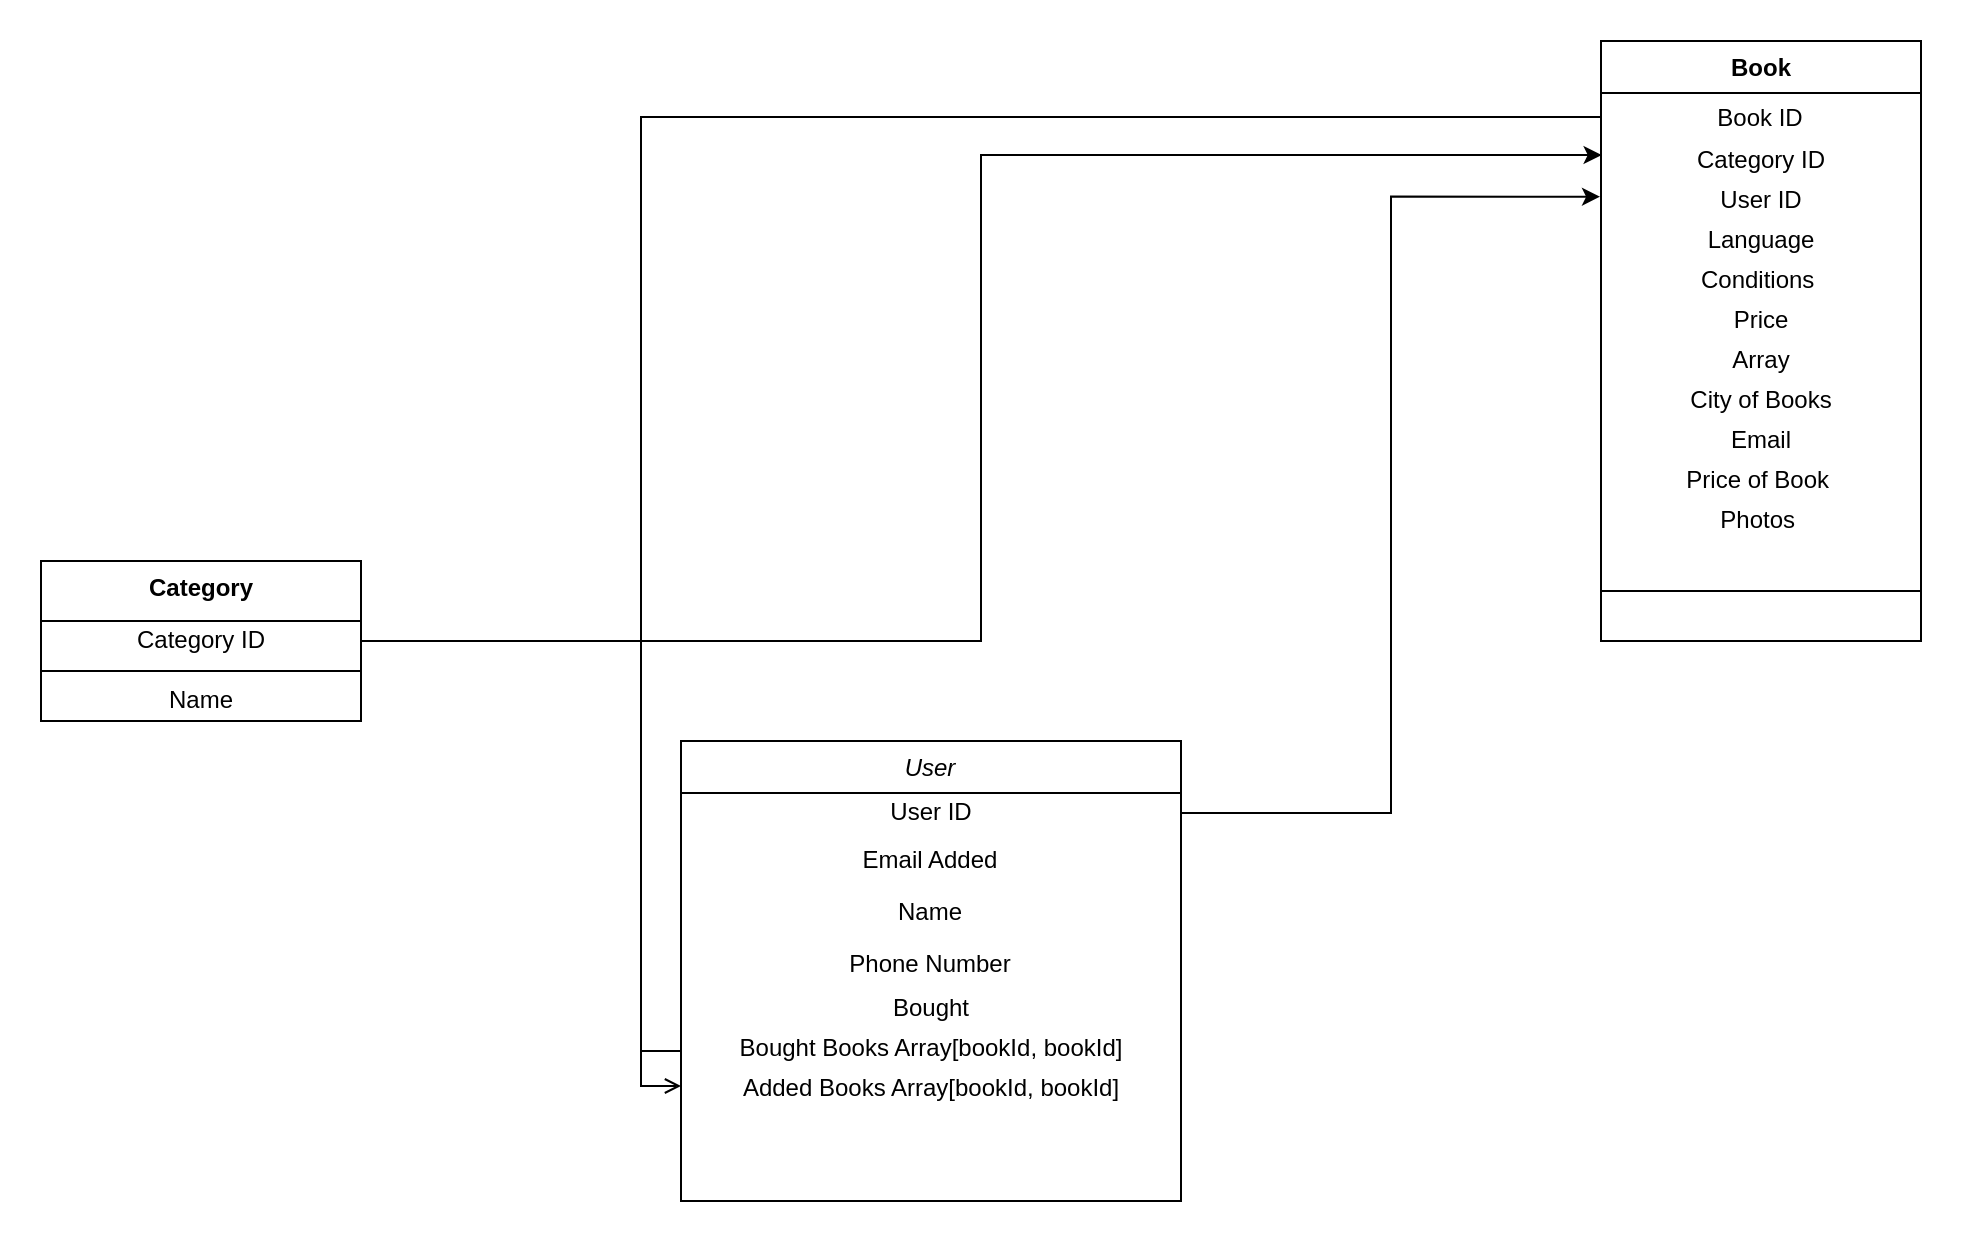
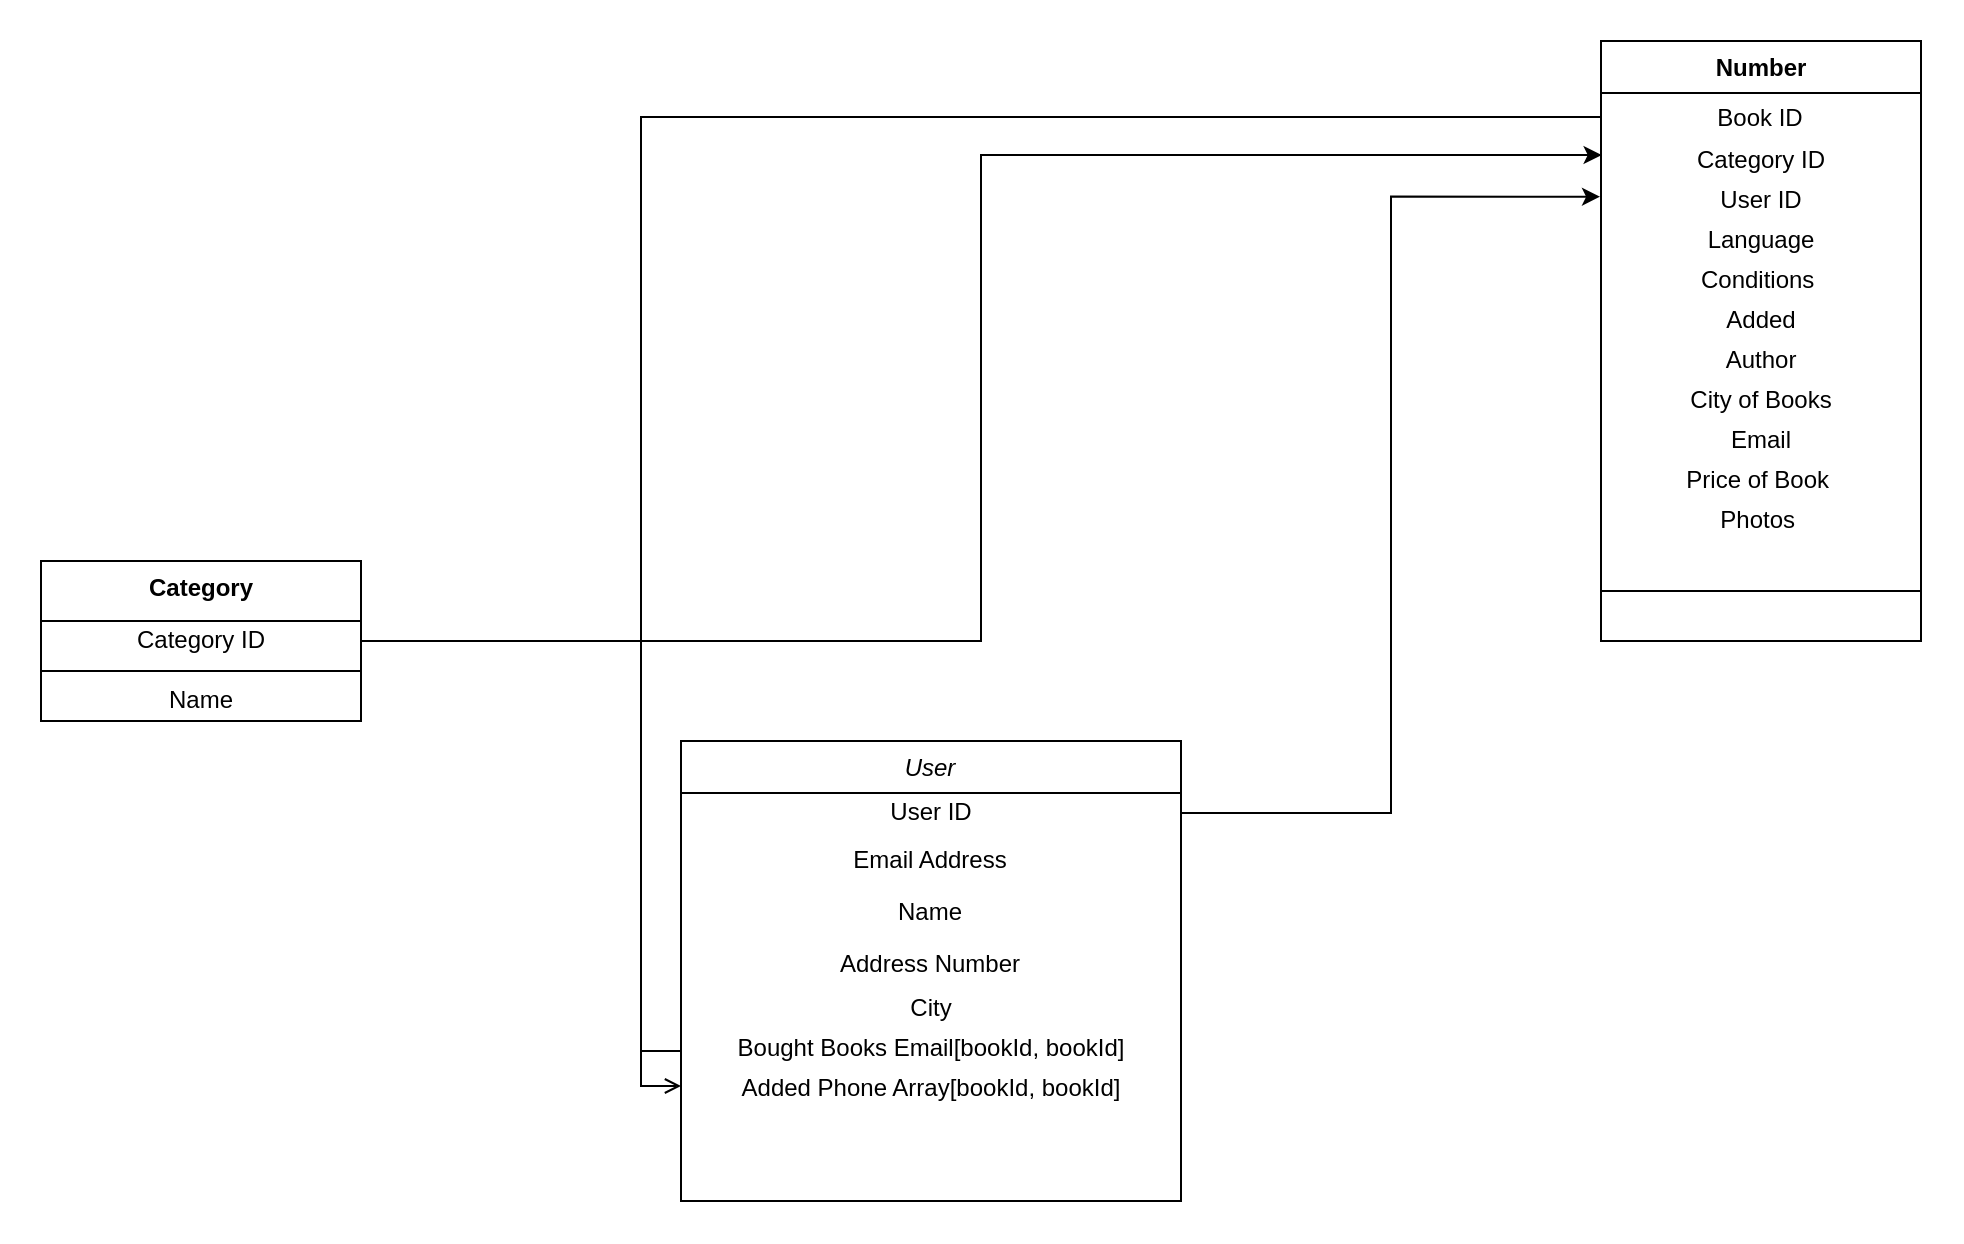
- <mxCell id="14" value="Book" style="swimlane;fontStyle=1;align=center;verticalAlign=top;childLayout=stackLayout;horizontal=1;startSize=26;horizontalStack=0;resizeParent=1;resizeParentMax=0;resizeLast=0;collapsible=1;marginBottom=0;shadow=0;fillColor=#ffffff;gradientColor=#ffffff;html=1;" vertex="1" parent="1"><mxGeometry x="800" y="20" width="160" height="300" as="geometry" /></mxCell>
+ <mxCell id="14" value="Number" style="swimlane;fontStyle=1;align=center;verticalAlign=top;childLayout=stackLayout;horizontal=1;startSize=26;horizontalStack=0;resizeParent=1;resizeParentMax=0;resizeLast=0;collapsible=1;marginBottom=0;shadow=0;fillColor=#ffffff;gradientColor=#ffffff;html=1;" vertex="1" parent="1"><mxGeometry x="800" y="20" width="160" height="300" as="geometry" /></mxCell>
- <mxCell id="20" value="Price" style="text;html=1;align=center;verticalAlign=middle;resizable=0;points=[];autosize=1;" vertex="1" parent="14"><mxGeometry y="130" width="160" height="20" as="geometry" /></mxCell>
+ <mxCell id="20" value="Added" style="text;html=1;align=center;verticalAlign=middle;resizable=0;points=[];autosize=1;" vertex="1" parent="14"><mxGeometry y="130" width="160" height="20" as="geometry" /></mxCell>
- <mxCell id="21" value="Array" style="text;html=1;align=center;verticalAlign=middle;resizable=0;points=[];autosize=1;" vertex="1" parent="14"><mxGeometry y="150" width="160" height="20" as="geometry" /></mxCell>
+ <mxCell id="21" value="Author" style="text;html=1;align=center;verticalAlign=middle;resizable=0;points=[];autosize=1;" vertex="1" parent="14"><mxGeometry y="150" width="160" height="20" as="geometry" /></mxCell>
- <mxCell id="4" value="Email Added" style="text;align=center;verticalAlign=middle;spacingLeft=4;spacingRight=4;overflow=hidden;rotatable=0;points=[[0,0.5],[1,0.5]];portConstraint=eastwest;rounded=0;shadow=0;html=0;labelPosition=center;verticalLabelPosition=middle;" parent="2" vertex="1"><mxGeometry y="46" width="250" height="26" as="geometry" /></mxCell>
+ <mxCell id="4" value="Email Address" style="text;align=center;verticalAlign=middle;spacingLeft=4;spacingRight=4;overflow=hidden;rotatable=0;points=[[0,0.5],[1,0.5]];portConstraint=eastwest;rounded=0;shadow=0;html=0;labelPosition=center;verticalLabelPosition=middle;" parent="2" vertex="1"><mxGeometry y="46" width="250" height="26" as="geometry" /></mxCell>
- <mxCell id="6" value="Phone Number" style="text;align=center;verticalAlign=middle;spacingLeft=4;spacingRight=4;overflow=hidden;rotatable=0;points=[[0,0.5],[1,0.5]];portConstraint=eastwest;rounded=0;shadow=0;html=0;labelPosition=center;verticalLabelPosition=middle;" parent="2" vertex="1"><mxGeometry y="98" width="250" height="26" as="geometry" /></mxCell>
+ <mxCell id="6" value="Address Number" style="text;align=center;verticalAlign=middle;spacingLeft=4;spacingRight=4;overflow=hidden;rotatable=0;points=[[0,0.5],[1,0.5]];portConstraint=eastwest;rounded=0;shadow=0;html=0;labelPosition=center;verticalLabelPosition=middle;" parent="2" vertex="1"><mxGeometry y="98" width="250" height="26" as="geometry" /></mxCell>
- <mxCell id="7" value="Bought&lt;br&gt;" style="text;html=1;align=center;verticalAlign=middle;resizable=0;points=[];autosize=1;" vertex="1" parent="2"><mxGeometry y="124" width="250" height="20" as="geometry" /></mxCell>
+ <mxCell id="7" value="City&lt;br&gt;" style="text;html=1;align=center;verticalAlign=middle;resizable=0;points=[];autosize=1;" vertex="1" parent="2"><mxGeometry y="124" width="250" height="20" as="geometry" /></mxCell>
- <mxCell id="8" value="Bought Books Array[bookId, bookId]" style="text;html=1;align=center;verticalAlign=middle;resizable=0;points=[];autosize=1;" vertex="1" parent="2"><mxGeometry y="144" width="250" height="20" as="geometry" /></mxCell>
+ <mxCell id="8" value="Bought Books Email[bookId, bookId]" style="text;html=1;align=center;verticalAlign=middle;resizable=0;points=[];autosize=1;" vertex="1" parent="2"><mxGeometry y="144" width="250" height="20" as="geometry" /></mxCell>
- <mxCell id="9" value="Added Books Array[bookId, bookId]" style="text;html=1;align=center;verticalAlign=middle;resizable=0;points=[];autosize=1;" vertex="1" parent="2"><mxGeometry y="164" width="250" height="20" as="geometry" /></mxCell>
+ <mxCell id="9" value="Added Phone Array[bookId, bookId]" style="text;html=1;align=center;verticalAlign=middle;resizable=0;points=[];autosize=1;" vertex="1" parent="2"><mxGeometry y="164" width="250" height="20" as="geometry" /></mxCell>
